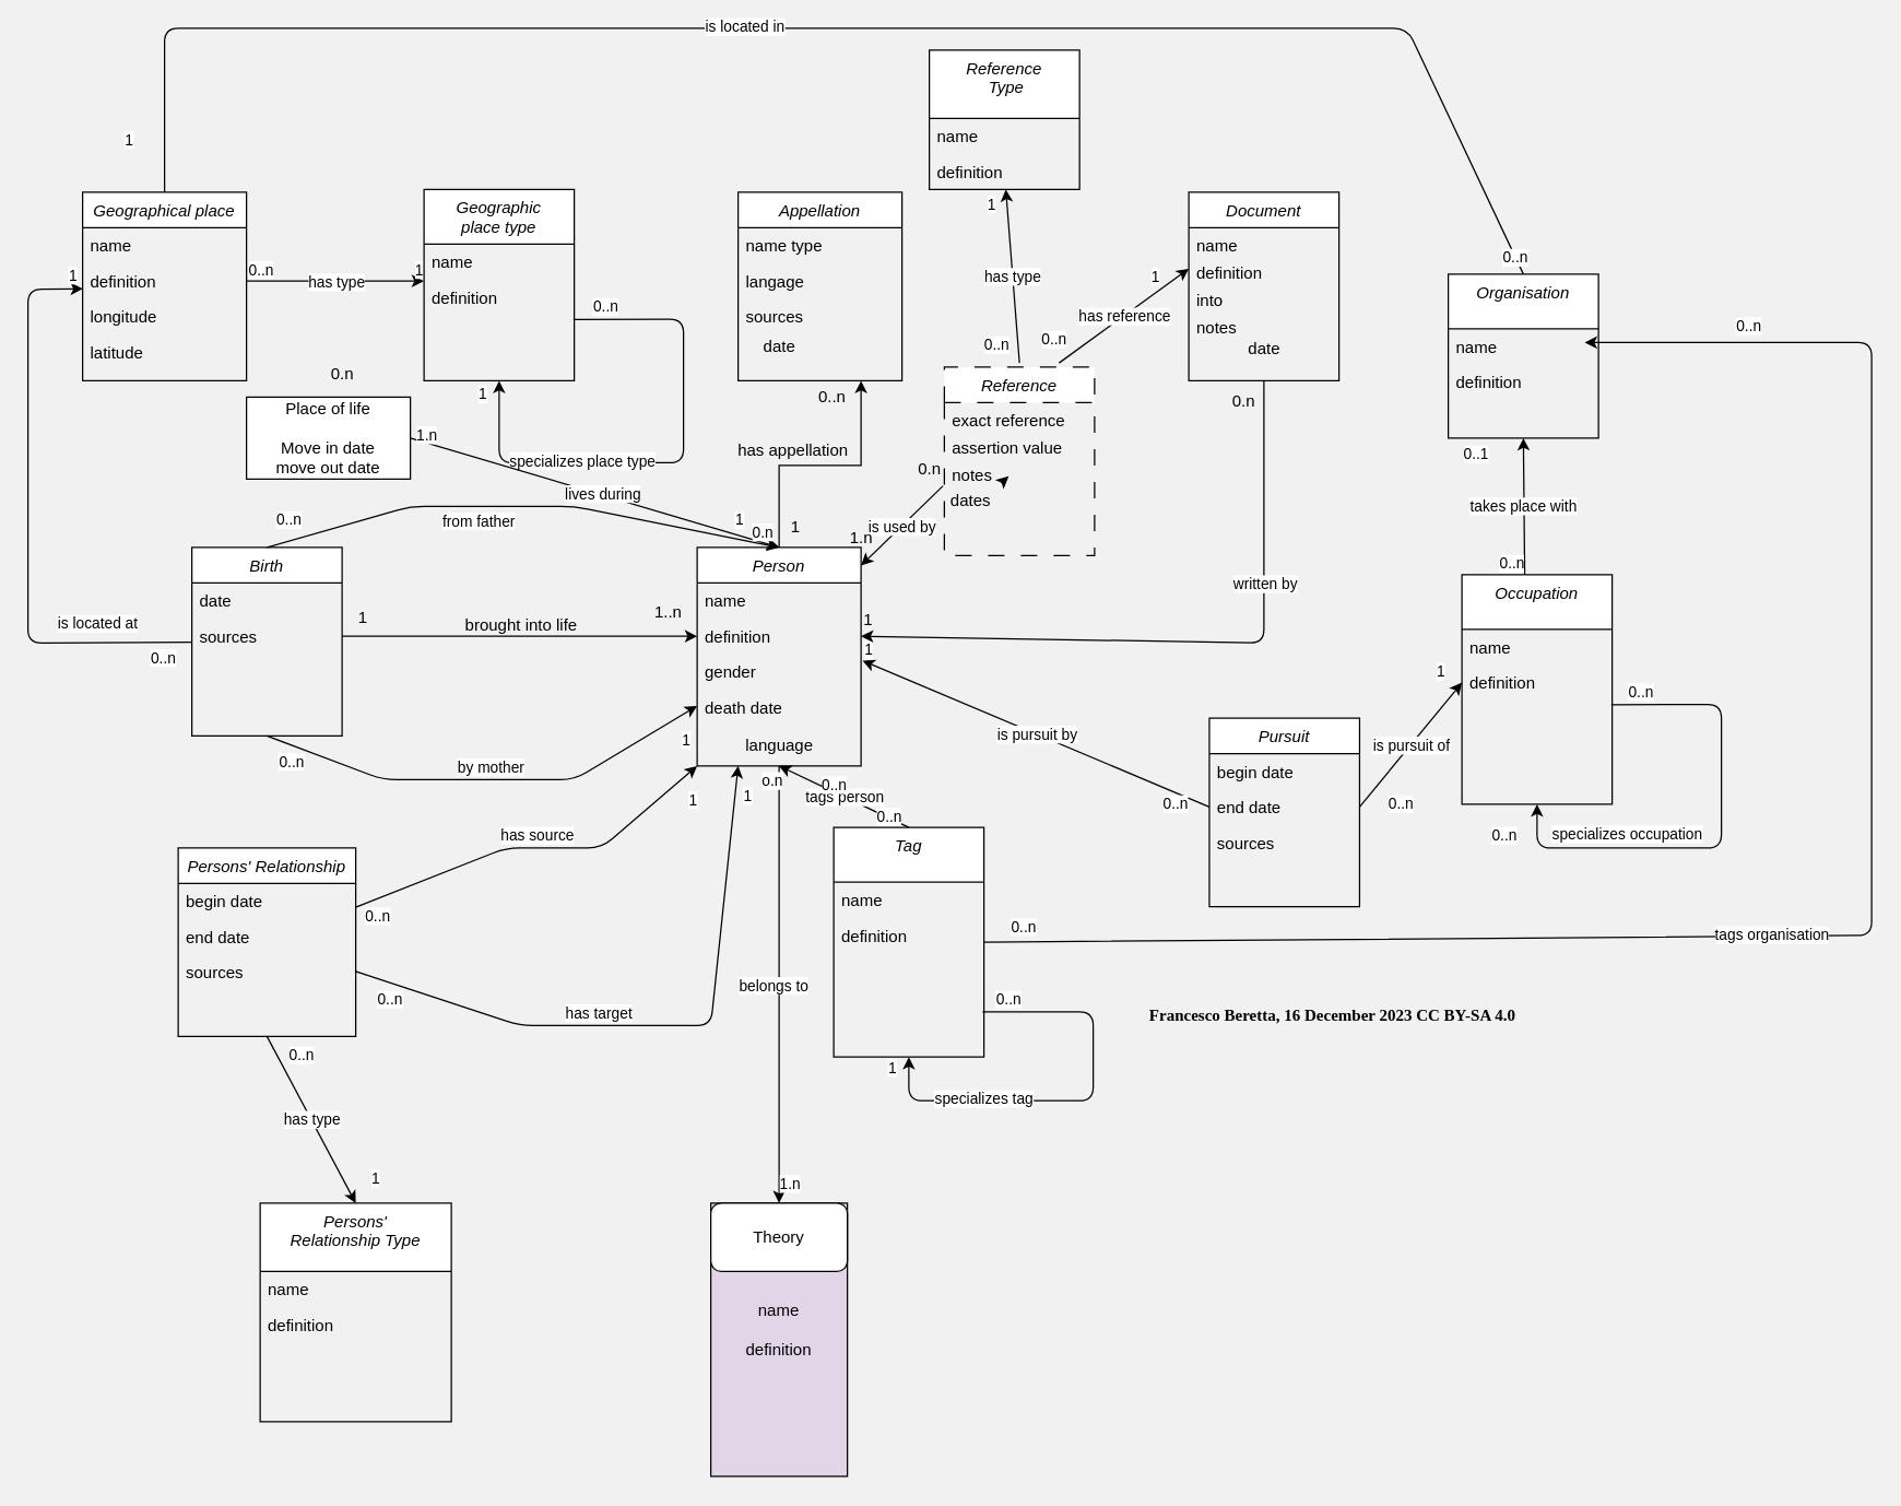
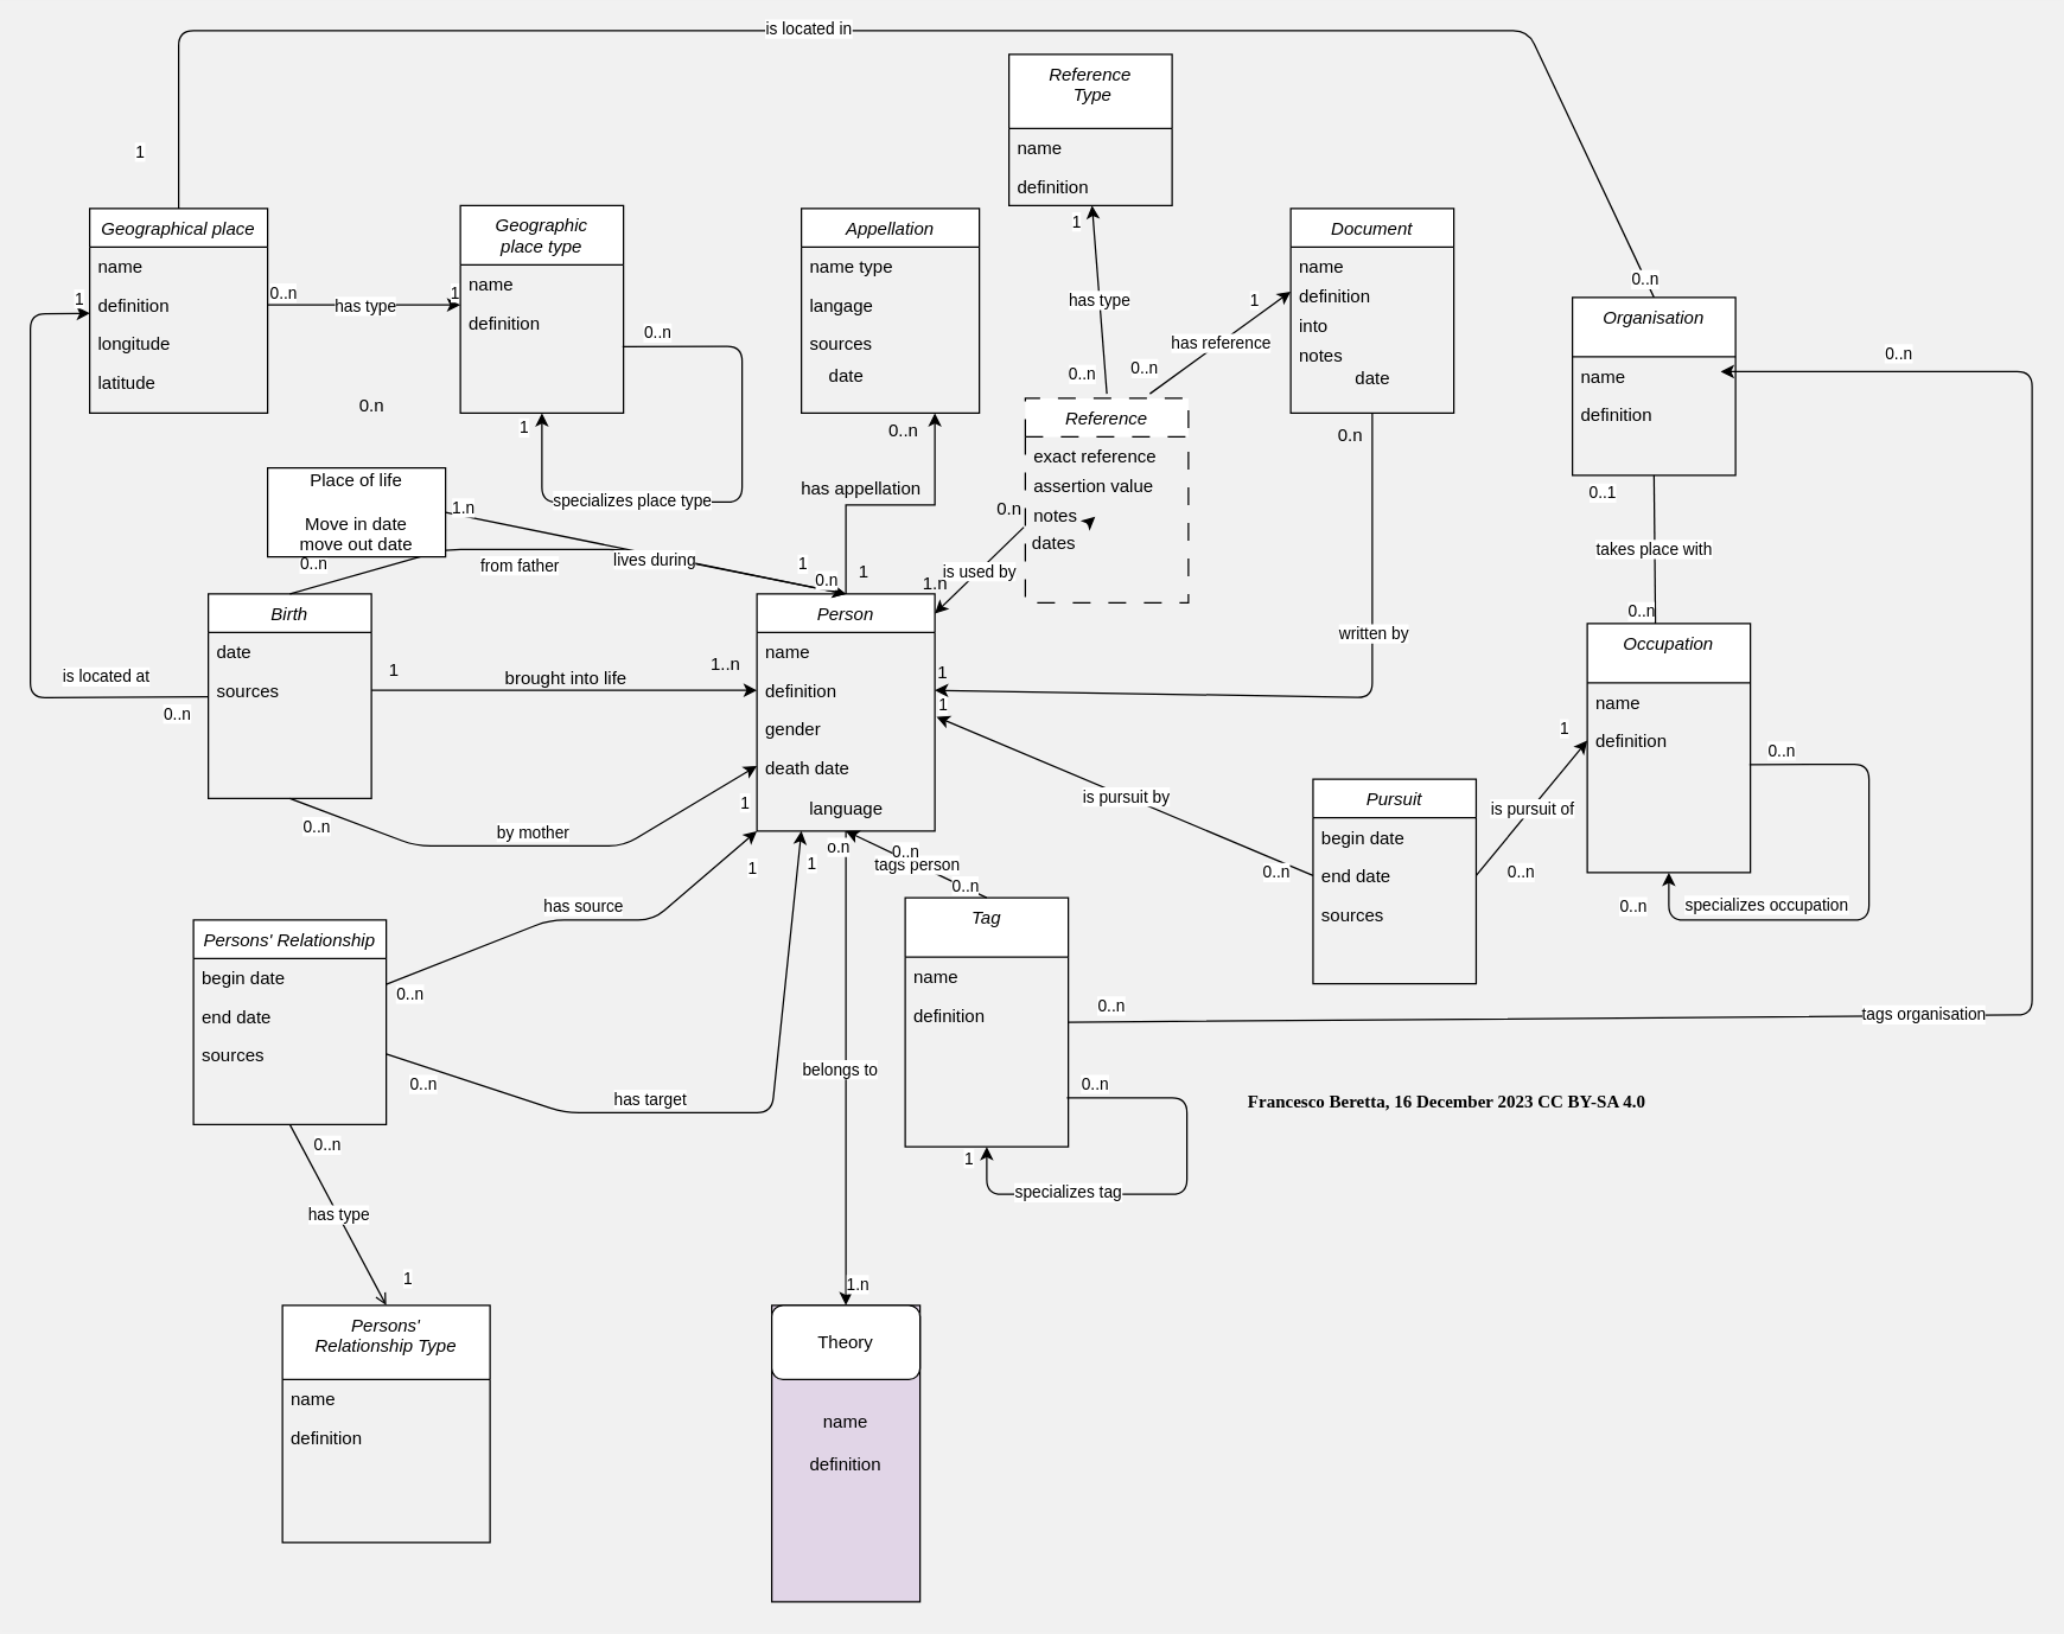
- <mxCell id="155" value="Place of life&lt;div&gt;&lt;br&gt;&lt;/div&gt;&lt;div&gt;Move in date&lt;/div&gt;&lt;div&gt;move out date&lt;/div&gt;" style="whiteSpace=wrap;html=1;" vertex="1" parent="1"><mxGeometry x="180" y="290" width="120" height="60" as="geometry" /></mxCell>
+ <mxCell id="155" value="Place of life&lt;div&gt;&lt;br&gt;&lt;/div&gt;&lt;div&gt;Move in date&lt;/div&gt;&lt;div&gt;move out date&lt;/div&gt;" style="whiteSpace=wrap;html=1;" vertex="1" parent="1"><mxGeometry x="180" y="315" width="120" height="60" as="geometry" /></mxCell>
- <mxCell id="103" value="takes place with" style="endArrow=classic;html=1;exitX=0.418;exitY=0;exitDx=0;exitDy=0;entryX=0.5;entryY=1;entryDx=0;entryDy=0;exitPerimeter=0;" parent="1" source="56" target="100" edge="1"><mxGeometry relative="1" as="geometry"><mxPoint x="990" y="509" as="sourcePoint" /><mxPoint x="880" y="575" as="targetPoint" /></mxGeometry></mxCell>
+ <mxCell id="103" value="takes place with" style="endArrow=none;html=1;exitX=0.418;exitY=0;exitDx=0;exitDy=0;entryX=0.5;entryY=1;entryDx=0;entryDy=0;exitPerimeter=0;" parent="1" source="56" target="100" edge="1"><mxGeometry relative="1" as="geometry"><mxPoint x="990" y="509" as="sourcePoint" /><mxPoint x="880" y="575" as="targetPoint" /></mxGeometry></mxCell>
- <mxCell id="81" value="" style="endArrow=classic;html=1;exitX=0.5;exitY=1;exitDx=0;exitDy=0;entryX=0.5;entryY=0;entryDx=0;entryDy=0;" parent="1" source="76" target="85" edge="1"><mxGeometry x="0.139" y="-42" relative="1" as="geometry"><mxPoint x="575" y="615" as="sourcePoint" /><mxPoint x="300" y="860" as="targetPoint" /><mxPoint as="offset" /></mxGeometry></mxCell>
+ <mxCell id="81" value="" style="endArrow=open;html=1;exitX=0.5;exitY=1;exitDx=0;exitDy=0;entryX=0.5;entryY=0;entryDx=0;entryDy=0;" parent="1" source="76" target="85" edge="1"><mxGeometry x="0.139" y="-42" relative="1" as="geometry"><mxPoint x="575" y="615" as="sourcePoint" /><mxPoint x="300" y="860" as="targetPoint" /><mxPoint as="offset" /></mxGeometry></mxCell>
